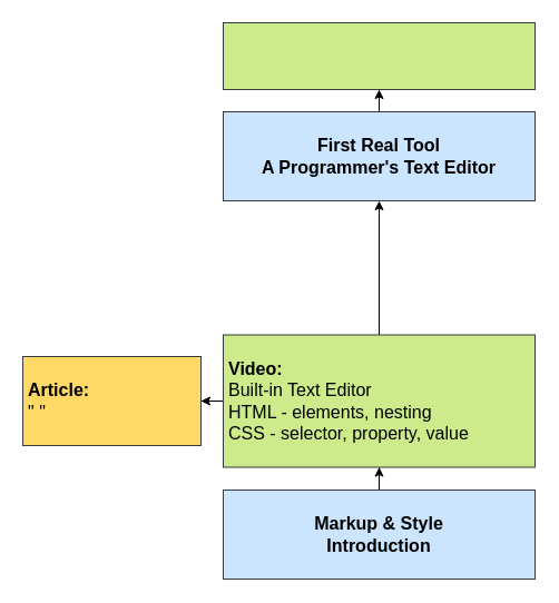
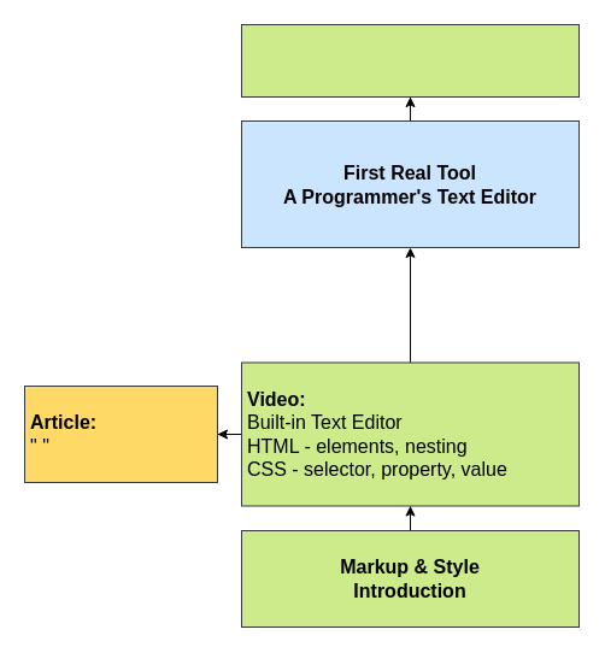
- <mxCell id="9" value="&lt;div&gt;First Real Tool&lt;/div&gt;&lt;div&gt;A Programmer's Text Editor&lt;br&gt;&lt;/div&gt;" style="whiteSpace=wrap;html=1;rounded=1;shadow=0;fontSize=16;fontStyle=1;align=center;strokeColor=#36393d;strokeWidth=1;fillColor=#cce5ff;spacing=5;arcSize=0;" vertex="1" parent="1"><mxGeometry x="200" y="100" width="280" height="80" as="geometry" /></mxCell>
+ <mxCell id="9" value="&lt;div&gt;First Real Tool&lt;/div&gt;&lt;div&gt;A Programmer's Text Editor&lt;br&gt;&lt;/div&gt;" style="whiteSpace=wrap;html=1;rounded=1;shadow=0;fontSize=16;fontStyle=1;align=center;strokeColor=#36393d;strokeWidth=1;fillColor=#cce5ff;spacing=5;arcSize=0;" vertex="1" parent="1"><mxGeometry x="200" y="100" width="280" height="105" as="geometry" /></mxCell>
- <mxCell id="3" value="&lt;div&gt;Markup &amp;amp; Style&lt;/div&gt;&lt;div&gt;Introduction&lt;br&gt;&lt;/div&gt;" style="rounded=1;whiteSpace=wrap;html=1;shadow=0;labelBackgroundColor=none;strokeColor=#36393d;strokeWidth=1;fillColor=#cce5ff;fontFamily=Helvetica;fontSize=16;align=center;fontStyle=1;spacing=5;arcSize=0;perimeterSpacing=2;" parent="1" vertex="1"><mxGeometry x="200" y="440" width="280" height="80" as="geometry" /></mxCell>
+ <mxCell id="3" value="&lt;div&gt;Markup &amp;amp; Style&lt;/div&gt;&lt;div&gt;Introduction&lt;br&gt;&lt;/div&gt;" style="rounded=1;whiteSpace=wrap;html=1;shadow=0;labelBackgroundColor=none;strokeColor=#36393d;strokeWidth=1;fillColor=#cdeb8b;fontFamily=Helvetica;fontSize=16;align=center;fontStyle=1;spacing=5;arcSize=0;perimeterSpacing=2;" parent="1" vertex="1"><mxGeometry x="200" y="440" width="280" height="80" as="geometry" /></mxCell>
